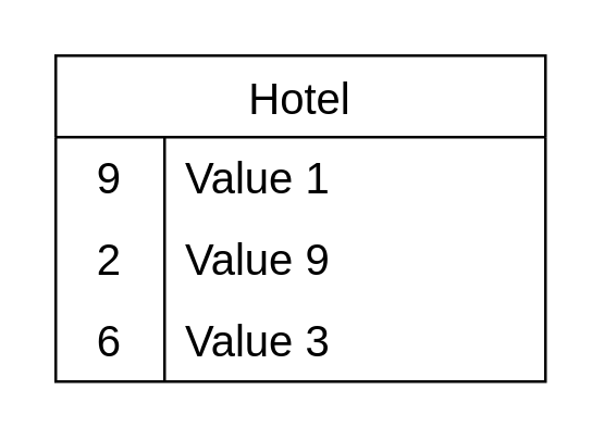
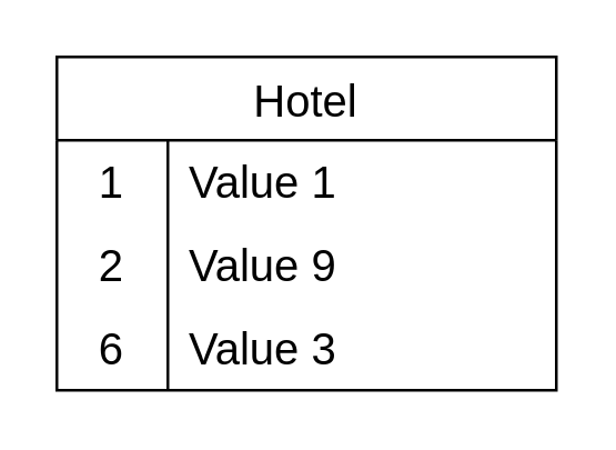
- <mxCell id="4" value="9" style="shape=partialRectangle;html=1;whiteSpace=wrap;connectable=0;fillColor=none;top=0;left=0;bottom=0;right=0;overflow=hidden;pointerEvents=1;strokeColor=inherit;fontSize=16;" vertex="1" parent="3"><mxGeometry width="40" height="30" as="geometry"><mxRectangle width="40" height="30" as="alternateBounds" /></mxGeometry></mxCell>
+ <mxCell id="4" value="1" style="shape=partialRectangle;html=1;whiteSpace=wrap;connectable=0;fillColor=none;top=0;left=0;bottom=0;right=0;overflow=hidden;pointerEvents=1;strokeColor=inherit;fontSize=16;" vertex="1" parent="3"><mxGeometry width="40" height="30" as="geometry"><mxRectangle width="40" height="30" as="alternateBounds" /></mxGeometry></mxCell>
